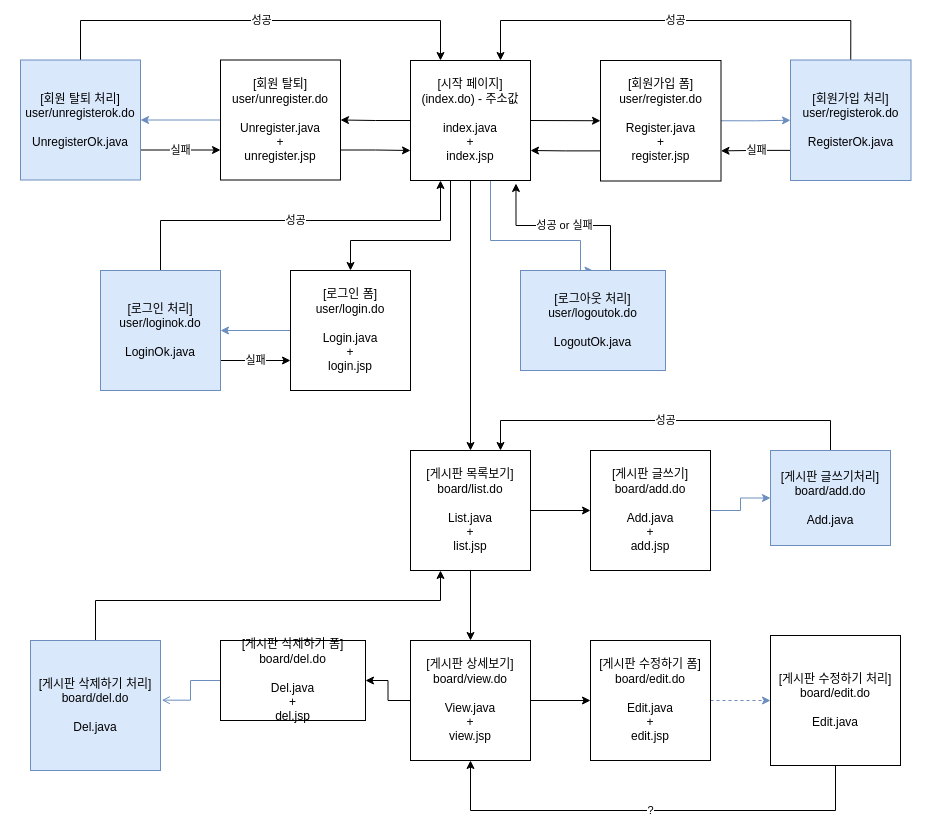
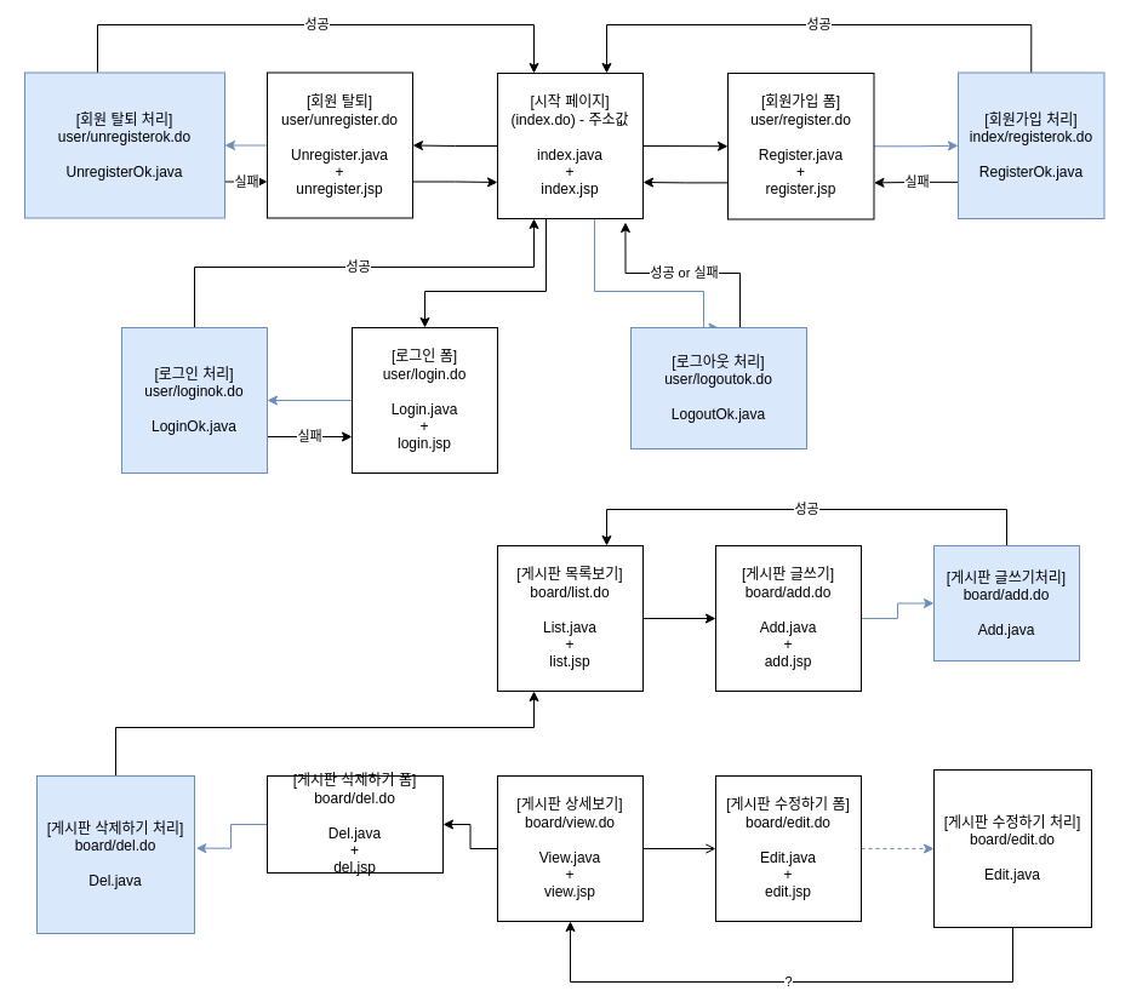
- <mxCell id="19" value="[회원 탈퇴 처리]&lt;br&gt;user/unregisterok.do&lt;br style=&quot;border-color: var(--border-color);&quot;&gt;&lt;br&gt;UnregisterOk.java&lt;br&gt;" style="whiteSpace=wrap;html=1;aspect=fixed;fillColor=#dae8fc;strokeColor=#6c8ebf;" vertex="1" parent="1"><mxGeometry x="20" y="59.5" width="120" height="120" as="geometry" /></mxCell>
+ <mxCell id="19" value="[회원 탈퇴 처리]&lt;br&gt;user/unregisterok.do&lt;br style=&quot;border-color: var(--border-color);&quot;&gt;&lt;br&gt;UnregisterOk.java&lt;br&gt;" style="whiteSpace=wrap;html=1;aspect=fixed;fillColor=#dae8fc;strokeColor=#6c8ebf;" vertex="1" parent="1"><mxGeometry x="20" y="59.5" width="165" height="120" as="geometry" /></mxCell>
- <mxCell id="13" value="[회원가입 처리]&lt;br&gt;user/registerok.do&lt;br&gt;&lt;br&gt;RegisterOk.java&lt;br&gt;" style="whiteSpace=wrap;html=1;aspect=fixed;fillColor=#dae8fc;strokeColor=#6c8ebf;" vertex="1" parent="1"><mxGeometry x="790" y="59.5" width="120.5" height="120.5" as="geometry" /></mxCell>
+ <mxCell id="13" value="[회원가입 처리]&lt;br&gt;index/registerok.do&lt;br&gt;&lt;br&gt;RegisterOk.java&lt;br&gt;" style="whiteSpace=wrap;html=1;aspect=fixed;fillColor=#dae8fc;strokeColor=#6c8ebf;" vertex="1" parent="1"><mxGeometry x="790" y="59.5" width="120.5" height="120.5" as="geometry" /></mxCell>
- <mxCell id="5" style="edgeStyle=orthogonalEdgeStyle;rounded=0;orthogonalLoop=1;jettySize=auto;html=1;exitX=0.5;exitY=1;exitDx=0;exitDy=0;" edge="1" parent="1" source="6" target="29"><mxGeometry relative="1" as="geometry" /></mxCell>
- <mxCell id="28" style="edgeStyle=orthogonalEdgeStyle;rounded=0;orthogonalLoop=1;jettySize=auto;html=1;entryX=0.5;entryY=0;entryDx=0;entryDy=0;" edge="1" parent="1" source="29" target="36"><mxGeometry relative="1" as="geometry" /></mxCell>
- <mxCell id="41" style="edgeStyle=orthogonalEdgeStyle;rounded=0;orthogonalLoop=1;jettySize=auto;html=1;entryX=1.01;entryY=0.459;entryDx=0;entryDy=0;entryPerimeter=0;fillColor=#dae8fc;strokeColor=#6c8ebf;endArrow=open;" edge="1" parent="1" source="42" target="44"><mxGeometry relative="1" as="geometry" /></mxCell>
+ <mxCell id="41" style="edgeStyle=orthogonalEdgeStyle;rounded=0;orthogonalLoop=1;jettySize=auto;html=1;entryX=1.01;entryY=0.459;entryDx=0;entryDy=0;entryPerimeter=0;fillColor=#dae8fc;strokeColor=#6c8ebf;" edge="1" parent="1" source="42" target="44"><mxGeometry relative="1" as="geometry" /></mxCell>
- <mxCell id="35" style="edgeStyle=orthogonalEdgeStyle;rounded=0;orthogonalLoop=1;jettySize=auto;html=1;entryX=0;entryY=0.5;entryDx=0;entryDy=0;" edge="1" parent="1" source="36" target="38"><mxGeometry relative="1" as="geometry" /></mxCell>
+ <mxCell id="35" style="edgeStyle=orthogonalEdgeStyle;rounded=0;orthogonalLoop=1;jettySize=auto;html=1;entryX=0;entryY=0.5;entryDx=0;entryDy=0;endArrow=open;" edge="1" parent="1" source="36" target="38"><mxGeometry relative="1" as="geometry" /></mxCell>
